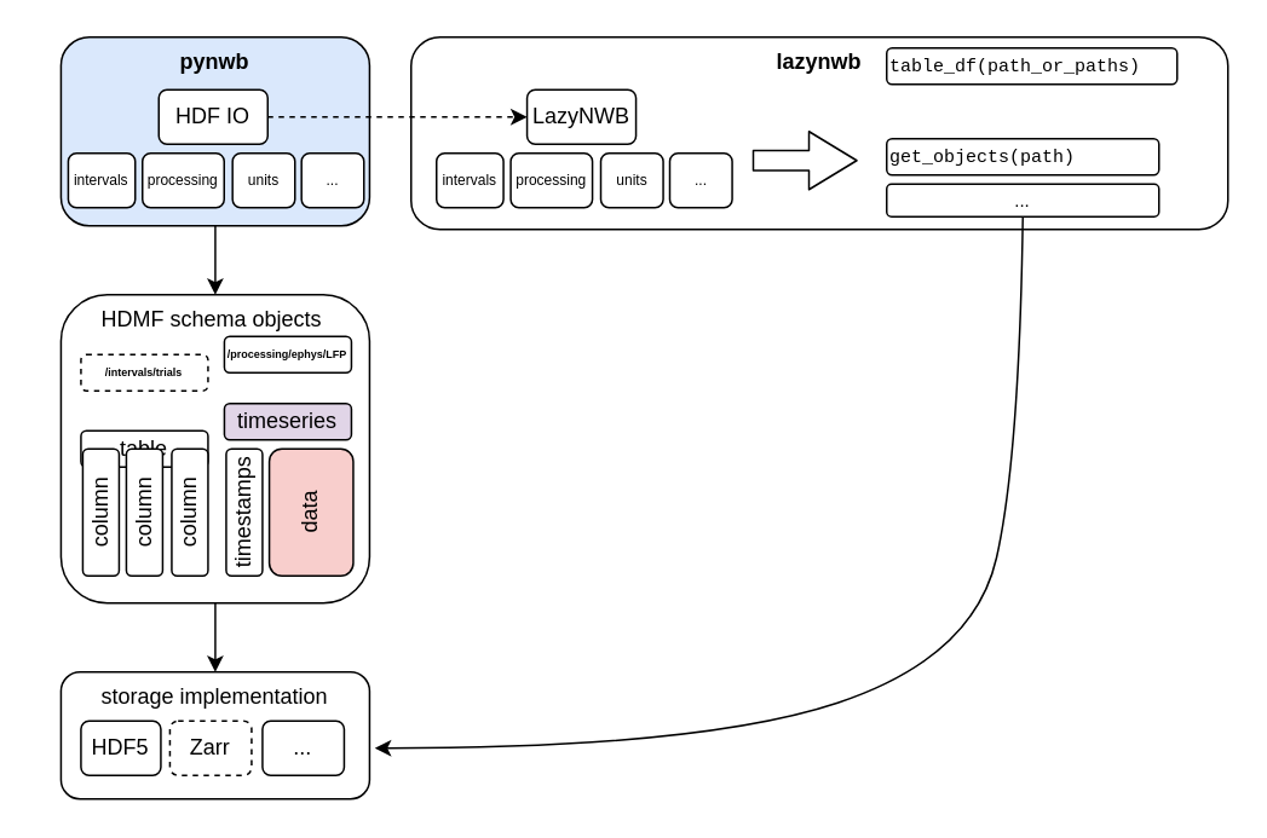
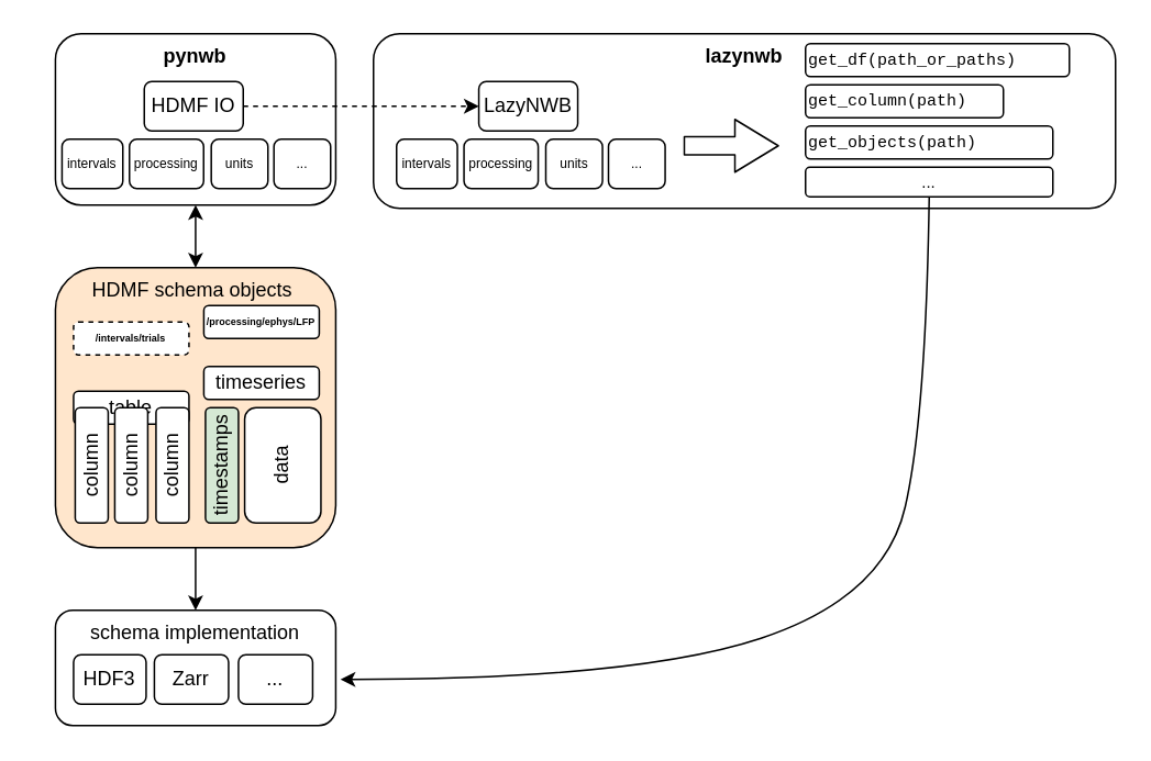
- <mxCell id="16" value="&lt;b&gt;pynwb&lt;/b&gt;" style="rounded=1;whiteSpace=wrap;html=1;verticalAlign=top;fillColor=#dae8fc;" vertex="1" parent="1"><mxGeometry x="33.12" y="20" width="170" height="104" as="geometry" /></mxCell>
+ <mxCell id="16" value="&lt;b&gt;pynwb&lt;/b&gt;" style="rounded=1;whiteSpace=wrap;html=1;verticalAlign=top;" vertex="1" parent="1"><mxGeometry x="33.12" y="20" width="170" height="104" as="geometry" /></mxCell>
- <mxCell id="32" value="table_df(path_or_paths)" style="rounded=1;whiteSpace=wrap;html=1;align=left;fontFamily=Courier New;fontSize=10;" vertex="1" parent="1"><mxGeometry x="488" y="26" width="160" height="20" as="geometry" /></mxCell>
+ <mxCell id="32" value="get_df(path_or_paths)" style="rounded=1;whiteSpace=wrap;html=1;align=left;fontFamily=Courier New;fontSize=10;" vertex="1" parent="1"><mxGeometry x="488" y="26" width="160" height="20" as="geometry" /></mxCell>
+ <mxCell id="33" value="get_column(path)" style="rounded=1;whiteSpace=wrap;html=1;align=left;fontFamily=Courier New;fontSize=10;" vertex="1" parent="1"><mxGeometry x="488" y="51" width="120" height="20" as="geometry" /></mxCell>
- <mxCell id="17" value="HDF IO" style="rounded=1;whiteSpace=wrap;html=1;" vertex="1" parent="1"><mxGeometry x="87" y="49" width="60" height="30" as="geometry" /></mxCell>
+ <mxCell id="17" value="HDMF IO" style="rounded=1;whiteSpace=wrap;html=1;" vertex="1" parent="1"><mxGeometry x="87" y="49" width="60" height="30" as="geometry" /></mxCell>
- <mxCell id="22" value="" style="endArrow=none;startArrow=classic;html=1;entryX=0.5;entryY=1;entryDx=0;entryDy=0;exitX=0.5;exitY=0;exitDx=0;exitDy=0;" edge="1" parent="1" source="5" target="16"><mxGeometry width="50" height="50" relative="1" as="geometry"><mxPoint x="96" y="192" as="sourcePoint" /><mxPoint x="146" y="142" as="targetPoint" /></mxGeometry></mxCell>
+ <mxCell id="22" value="" style="endArrow=classic;startArrow=classic;html=1;entryX=0.5;entryY=1;entryDx=0;entryDy=0;exitX=0.5;exitY=0;exitDx=0;exitDy=0;" edge="1" parent="1" source="5" target="16"><mxGeometry width="50" height="50" relative="1" as="geometry"><mxPoint x="96" y="192" as="sourcePoint" /><mxPoint x="146" y="142" as="targetPoint" /></mxGeometry></mxCell>
- <mxCell id="10" value="timeseries" style="rounded=1;whiteSpace=wrap;html=1;fillColor=#e1d5e7;" vertex="1" parent="1"><mxGeometry x="123.12" y="222" width="70" height="20" as="geometry" /></mxCell>
+ <mxCell id="10" value="timeseries" style="rounded=1;whiteSpace=wrap;html=1;" vertex="1" parent="1"><mxGeometry x="123.12" y="222" width="70" height="20" as="geometry" /></mxCell>
- <mxCell id="5" value="HDMF schema objects&amp;nbsp;" style="rounded=1;whiteSpace=wrap;html=1;verticalAlign=top;" vertex="1" parent="1"><mxGeometry x="33.12" y="162" width="170" height="170" as="geometry" /></mxCell>
+ <mxCell id="5" value="HDMF schema objects&amp;nbsp;" style="rounded=1;whiteSpace=wrap;html=1;verticalAlign=top;fillColor=#ffe6cc;" vertex="1" parent="1"><mxGeometry x="33.12" y="162" width="170" height="170" as="geometry" /></mxCell>
- <mxCell id="12" value="timestamps" style="rounded=1;whiteSpace=wrap;html=1;rotation=-90;" vertex="1" parent="1"><mxGeometry x="99.12" y="272" width="70" height="20" as="geometry" /></mxCell>
+ <mxCell id="12" value="timestamps" style="rounded=1;whiteSpace=wrap;html=1;rotation=-90;fillColor=#d5e8d4;" vertex="1" parent="1"><mxGeometry x="99.12" y="272" width="70" height="20" as="geometry" /></mxCell>
- <mxCell id="11" value="data" style="rounded=1;whiteSpace=wrap;html=1;rotation=-90;fillColor=#f8cecc;" vertex="1" parent="1"><mxGeometry x="136" y="258.88" width="70" height="46.25" as="geometry" /></mxCell>
+ <mxCell id="11" value="data" style="rounded=1;whiteSpace=wrap;html=1;rotation=-90;" vertex="1" parent="1"><mxGeometry x="136" y="258.88" width="70" height="46.25" as="geometry" /></mxCell>
- <mxCell id="2" value="storage implementation" style="rounded=1;whiteSpace=wrap;html=1;verticalAlign=top;" vertex="1" parent="1"><mxGeometry x="33.12" y="370" width="170" height="70" as="geometry" /></mxCell>
+ <mxCell id="2" value="schema implementation" style="rounded=1;whiteSpace=wrap;html=1;verticalAlign=top;" vertex="1" parent="1"><mxGeometry x="33.12" y="370" width="170" height="70" as="geometry" /></mxCell>
- <mxCell id="3" value="HDF5" style="rounded=1;whiteSpace=wrap;html=1;" vertex="1" parent="1"><mxGeometry x="44.12" y="397" width="44" height="30" as="geometry" /></mxCell>
+ <mxCell id="3" value="HDF3" style="rounded=1;whiteSpace=wrap;html=1;" vertex="1" parent="1"><mxGeometry x="44.12" y="397" width="44" height="30" as="geometry" /></mxCell>
- <mxCell id="4" value="Zarr" style="rounded=1;whiteSpace=wrap;html=1;dashed=1;" vertex="1" parent="1"><mxGeometry x="93.12" y="397" width="45" height="30" as="geometry" /></mxCell>
+ <mxCell id="4" value="Zarr" style="rounded=1;whiteSpace=wrap;html=1;" vertex="1" parent="1"><mxGeometry x="93.12" y="397" width="45" height="30" as="geometry" /></mxCell>
